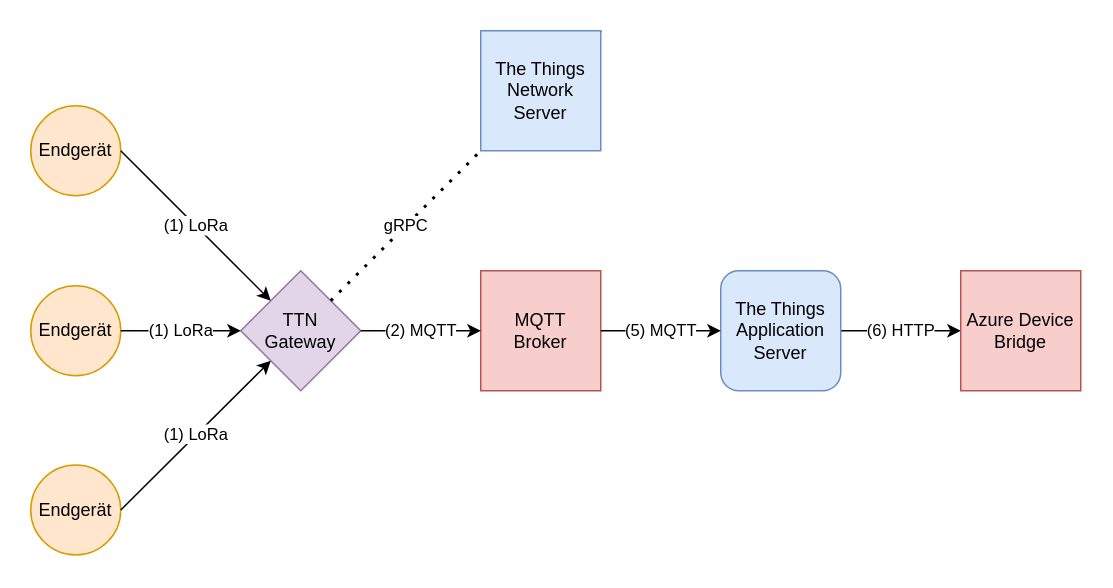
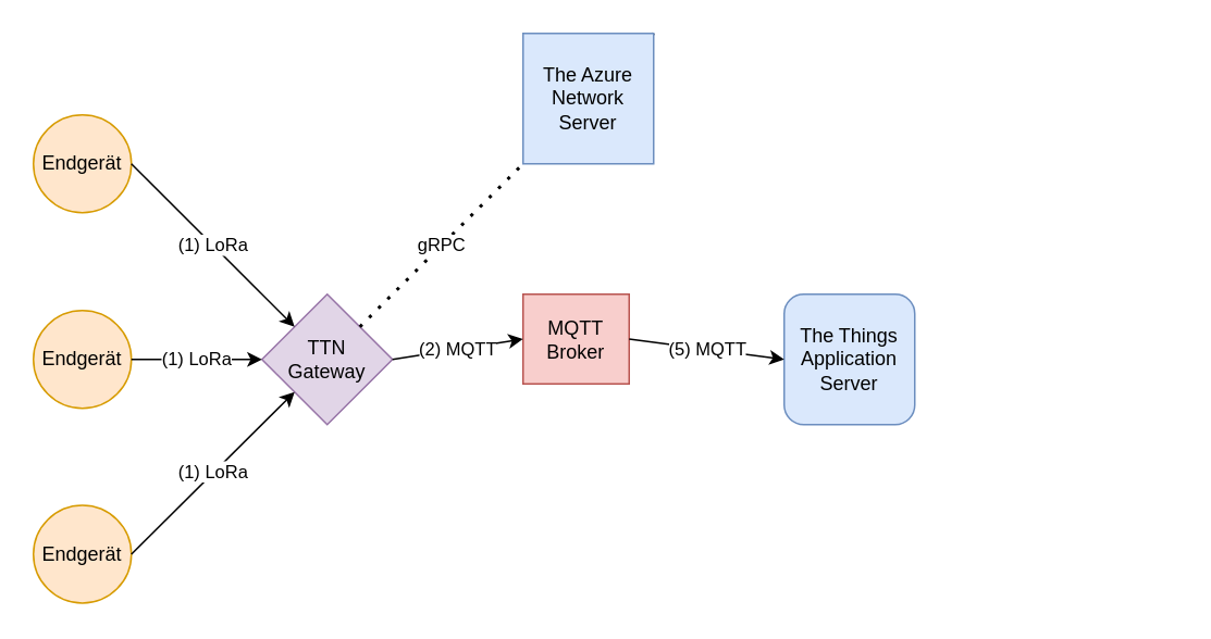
- <mxCell id="16" value="The Things Network Server" style="rounded=0;whiteSpace=wrap;html=1;fillColor=#dae8fc;strokeColor=#6c8ebf;" vertex="1" parent="1"><mxGeometry x="320" y="20" width="80" height="80" as="geometry" /></mxCell>
+ <mxCell id="16" value="The Azure Network Server" style="rounded=0;whiteSpace=wrap;html=1;fillColor=#dae8fc;strokeColor=#6c8ebf;" vertex="1" parent="1"><mxGeometry x="320" y="20" width="80" height="80" as="geometry" /></mxCell>
- <mxCell id="11" value="MQTT&lt;br&gt;Broker" style="rounded=0;whiteSpace=wrap;html=1;fillColor=#f8cecc;strokeColor=#b85450;" vertex="1" parent="1"><mxGeometry x="320" y="180" width="80" height="80" as="geometry" /></mxCell>
+ <mxCell id="11" value="MQTT&lt;br&gt;Broker" style="rounded=0;whiteSpace=wrap;html=1;fillColor=#f8cecc;strokeColor=#b85450;" vertex="1" parent="1"><mxGeometry x="320" y="180" width="65" height="55" as="geometry" /></mxCell>
- <mxCell id="6" value="(6) HTTP" style="edgeStyle=orthogonalEdgeStyle;rounded=0;orthogonalLoop=1;jettySize=auto;html=1;exitX=1;exitY=0.5;exitDx=0;exitDy=0;" edge="1" parent="1" source="14" target="7"><mxGeometry relative="1" as="geometry"><mxPoint x="1070" y="110" as="sourcePoint" /></mxGeometry></mxCell>
- <mxCell id="7" value="Azure Device Bridge" style="rounded=0;whiteSpace=wrap;html=1;fillColor=#f8cecc;strokeColor=#b85450;" vertex="1" parent="1"><mxGeometry x="640" y="180" width="80" height="80" as="geometry" /></mxCell>
